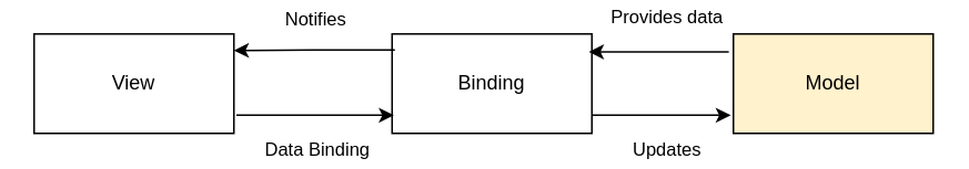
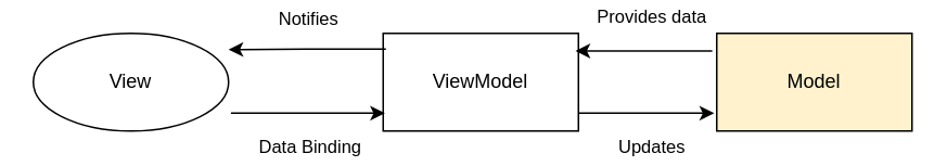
- <mxCell id="2" value="View" style="rounded=0;whiteSpace=wrap;html=1;" vertex="1" parent="1"><mxGeometry x="20" y="20" width="120" height="60" as="geometry" /></mxCell>
+ <mxCell id="2" value="View" style="ellipse;whiteSpace=wrap;html=1;" vertex="1" parent="1"><mxGeometry x="20" y="20" width="120" height="60" as="geometry" /></mxCell>
- <mxCell id="3" value="Binding" style="rounded=0;whiteSpace=wrap;html=1;" vertex="1" parent="1"><mxGeometry x="235" y="20" width="120" height="60" as="geometry" /></mxCell>
+ <mxCell id="3" value="ViewModel" style="rounded=0;whiteSpace=wrap;html=1;" vertex="1" parent="1"><mxGeometry x="235" y="20" width="120" height="60" as="geometry" /></mxCell>
